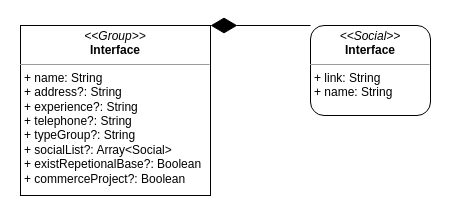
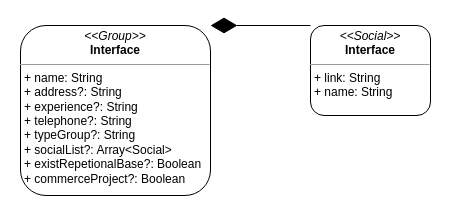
- <mxCell id="2" value="&lt;p style=&quot;margin: 0px ; margin-top: 4px ; text-align: center&quot;&gt;&lt;i&gt;&amp;lt;&amp;lt;Group&amp;gt;&amp;gt;&lt;/i&gt;&lt;br&gt;&lt;b&gt;Interface&lt;/b&gt;&lt;/p&gt;&lt;hr size=&quot;1&quot;&gt;&lt;p style=&quot;margin: 0px ; margin-left: 4px&quot;&gt;+ name: String&lt;br&gt;&lt;/p&gt;&lt;p style=&quot;margin: 0px ; margin-left: 4px&quot;&gt;+ address?: String&lt;/p&gt;&lt;p style=&quot;margin: 0px ; margin-left: 4px&quot;&gt;+ experience?: String&lt;/p&gt;&lt;p style=&quot;margin: 0px ; margin-left: 4px&quot;&gt;+ telephone?: String&lt;/p&gt;&lt;p style=&quot;margin: 0px ; margin-left: 4px&quot;&gt;+ typeGroup?: String&lt;/p&gt;&lt;p style=&quot;margin: 0px ; margin-left: 4px&quot;&gt;+ socialList?: Array&amp;lt;Social&amp;gt;&lt;/p&gt;&lt;p style=&quot;margin: 0px ; margin-left: 4px&quot;&gt;+ existRepetionalBase?: Boolean&lt;/p&gt;&lt;p style=&quot;margin: 0px ; margin-left: 4px&quot;&gt;+ commerceProject?: Boolean&lt;/p&gt;&lt;p style=&quot;margin: 0px ; margin-left: 4px&quot;&gt;&lt;br&gt;&lt;/p&gt;" style="verticalAlign=top;align=left;overflow=fill;fontSize=12;fontFamily=Helvetica;html=1;" parent="1" vertex="1"><mxGeometry x="20" y="20" width="190" height="170" as="geometry" /></mxCell>
+ <mxCell id="2" value="&lt;p style=&quot;margin: 0px ; margin-top: 4px ; text-align: center&quot;&gt;&lt;i&gt;&amp;lt;&amp;lt;Group&amp;gt;&amp;gt;&lt;/i&gt;&lt;br&gt;&lt;b&gt;Interface&lt;/b&gt;&lt;/p&gt;&lt;hr size=&quot;1&quot;&gt;&lt;p style=&quot;margin: 0px ; margin-left: 4px&quot;&gt;+ name: String&lt;br&gt;&lt;/p&gt;&lt;p style=&quot;margin: 0px ; margin-left: 4px&quot;&gt;+ address?: String&lt;/p&gt;&lt;p style=&quot;margin: 0px ; margin-left: 4px&quot;&gt;+ experience?: String&lt;/p&gt;&lt;p style=&quot;margin: 0px ; margin-left: 4px&quot;&gt;+ telephone?: String&lt;/p&gt;&lt;p style=&quot;margin: 0px ; margin-left: 4px&quot;&gt;+ typeGroup?: String&lt;/p&gt;&lt;p style=&quot;margin: 0px ; margin-left: 4px&quot;&gt;+ socialList?: Array&amp;lt;Social&amp;gt;&lt;/p&gt;&lt;p style=&quot;margin: 0px ; margin-left: 4px&quot;&gt;+ existRepetionalBase?: Boolean&lt;/p&gt;&lt;p style=&quot;margin: 0px ; margin-left: 4px&quot;&gt;+ commerceProject?: Boolean&lt;/p&gt;&lt;p style=&quot;margin: 0px ; margin-left: 4px&quot;&gt;&lt;br&gt;&lt;/p&gt;" style="verticalAlign=top;align=left;overflow=fill;fontSize=12;fontFamily=Helvetica;html=1;rounded=1;" parent="1" vertex="1"><mxGeometry x="20" y="20" width="190" height="170" as="geometry" /></mxCell>
